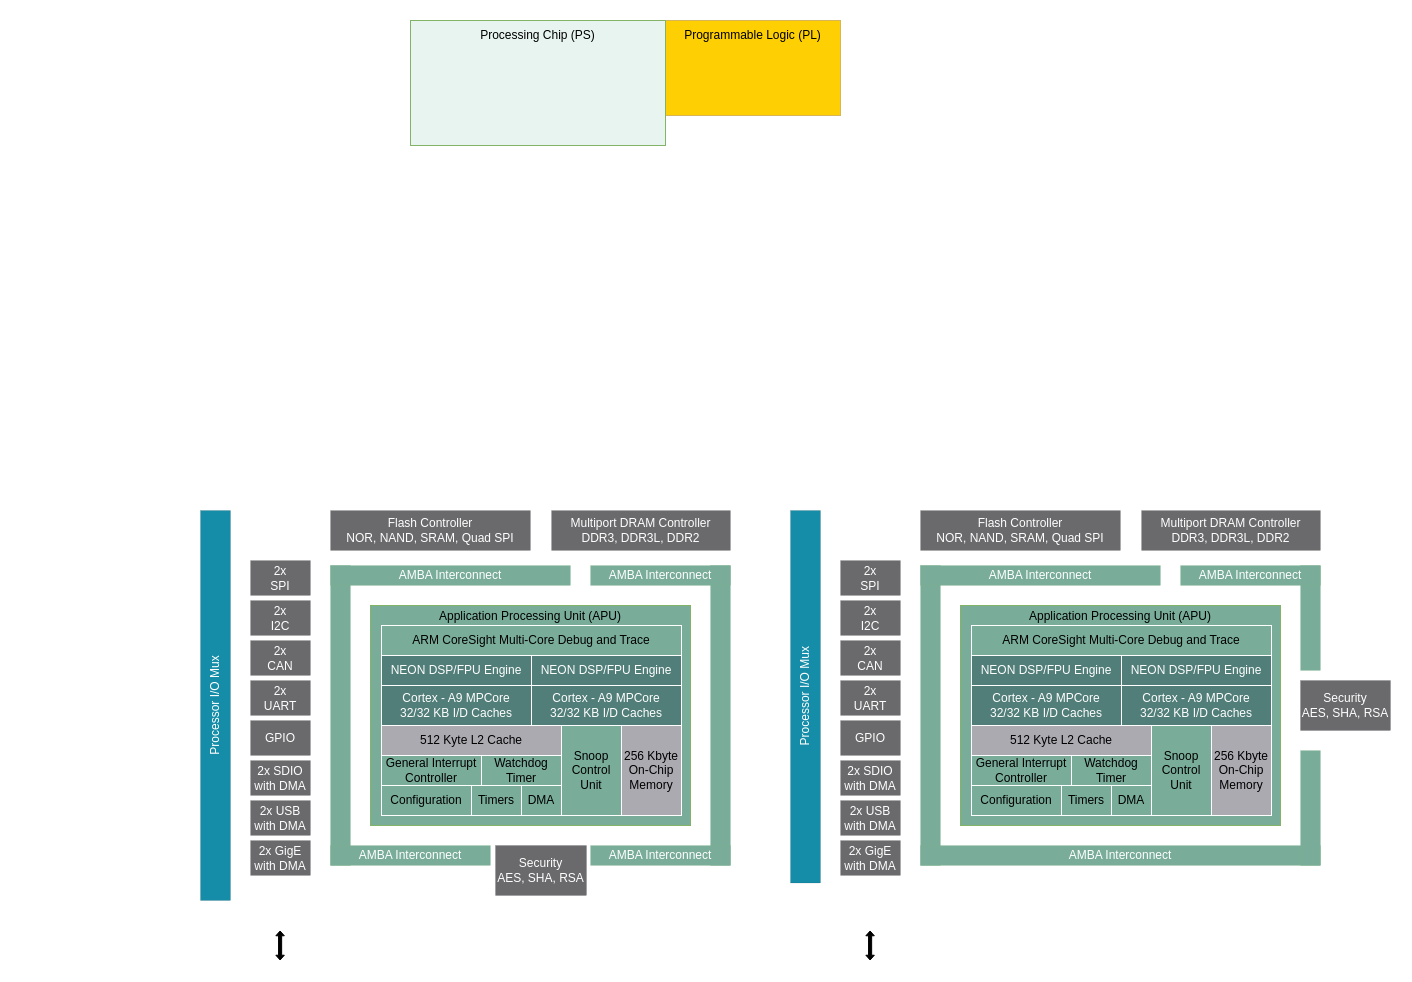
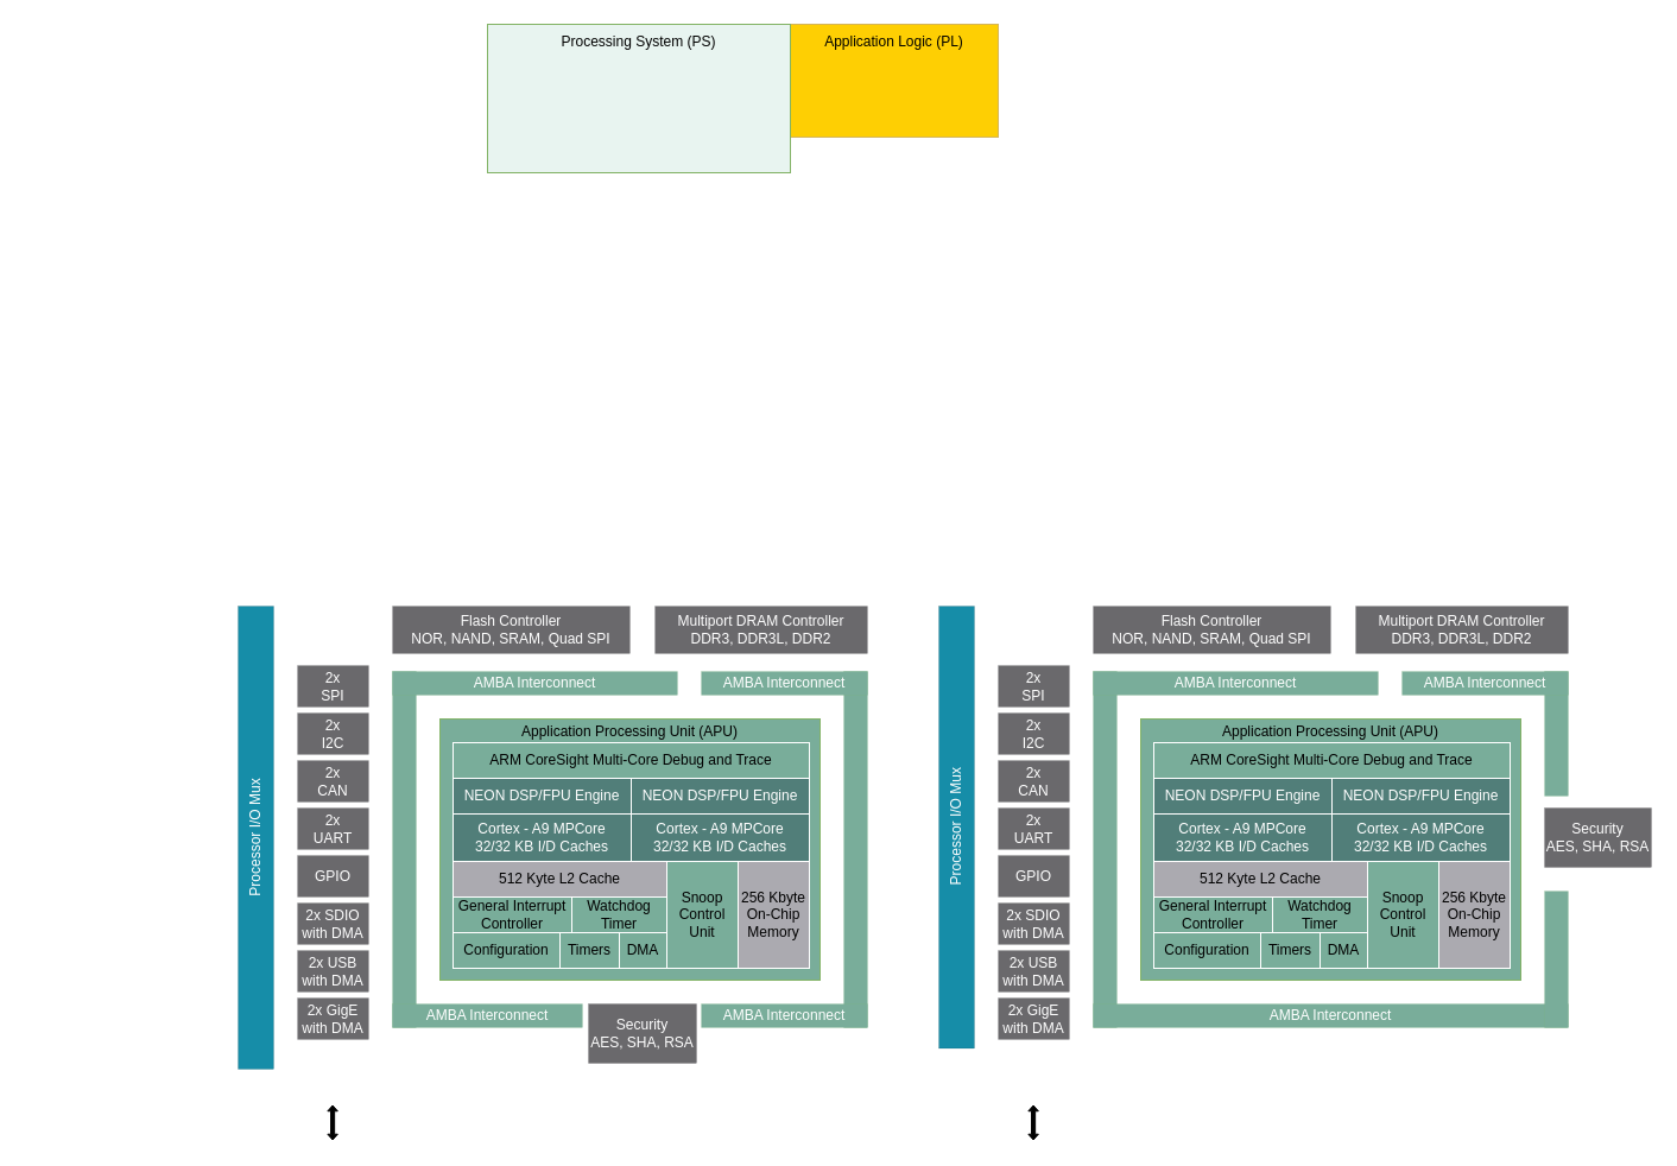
- <mxCell id="3" value="Processing Chip (PS)" style="rounded=0;whiteSpace=wrap;html=1;fillColor=light-dark(#e8f4f0, #1f2f1e);strokeColor=#82b366;labelPosition=center;verticalLabelPosition=top;align=center;verticalAlign=bottom;spacingTop=0;spacing=-22;" vertex="1" parent="1"><mxGeometry x="410" y="20" width="255" height="125" as="geometry" /></mxCell>
+ <mxCell id="3" value="Processing System (PS)" style="rounded=0;whiteSpace=wrap;html=1;fillColor=light-dark(#e8f4f0, #1f2f1e);strokeColor=#82b366;labelPosition=center;verticalLabelPosition=top;align=center;verticalAlign=bottom;spacingTop=0;spacing=-22;" vertex="1" parent="1"><mxGeometry x="410" y="20" width="255" height="125" as="geometry" /></mxCell>
- <mxCell id="2" value="Programmable Logic (PL)" style="rounded=0;whiteSpace=wrap;html=1;fillColor=light-dark(#fecf03, #281d00);strokeColor=#d6b656;labelPosition=center;verticalLabelPosition=top;align=center;verticalAlign=bottom;spacing=-22;" vertex="1" parent="1"><mxGeometry x="665" y="20" width="175" height="95" as="geometry" /></mxCell>
+ <mxCell id="2" value="Application Logic (PL)" style="rounded=0;whiteSpace=wrap;html=1;fillColor=light-dark(#fecf03, #281d00);strokeColor=#d6b656;labelPosition=center;verticalLabelPosition=top;align=center;verticalAlign=bottom;spacing=-22;" vertex="1" parent="1"><mxGeometry x="665" y="20" width="175" height="95" as="geometry" /></mxCell>
